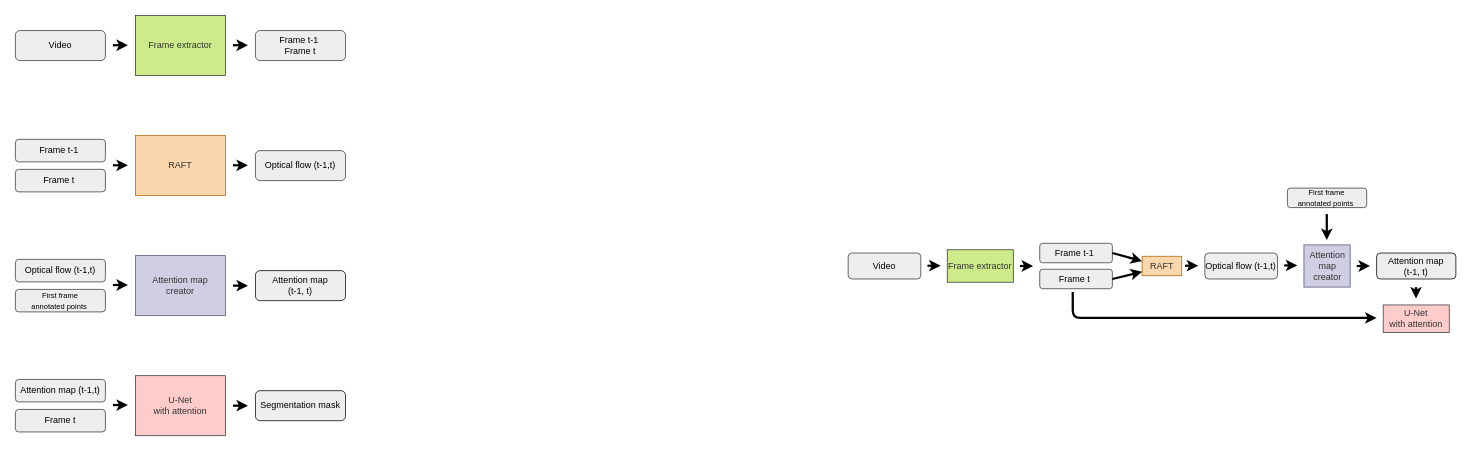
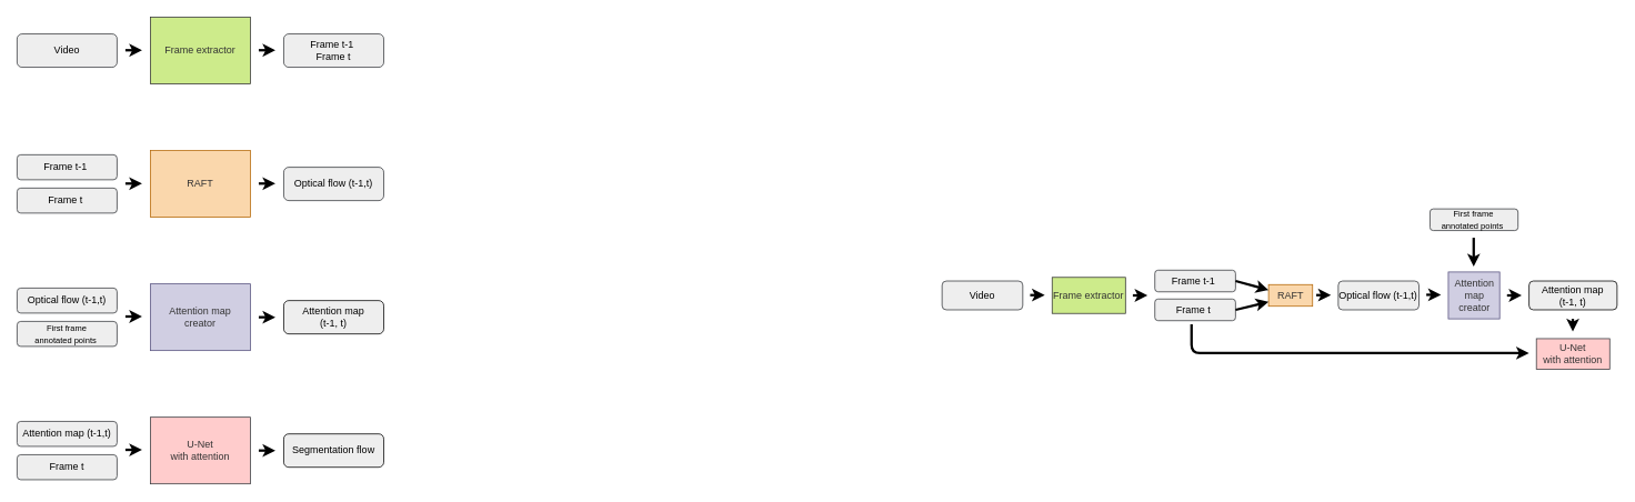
- <mxCell id="42" value="Segmentation mask" style="rounded=1;whiteSpace=wrap;html=1;fontColor=#000000;fillColor=#EEEEEE;strokeColor=#000000;" vertex="1" parent="1"><mxGeometry x="340" y="520" width="120" height="40" as="geometry" /></mxCell>
+ <mxCell id="42" value="Segmentation flow" style="rounded=1;whiteSpace=wrap;html=1;fontColor=#000000;fillColor=#EEEEEE;strokeColor=#000000;" vertex="1" parent="1"><mxGeometry x="340" y="520" width="120" height="40" as="geometry" /></mxCell>
